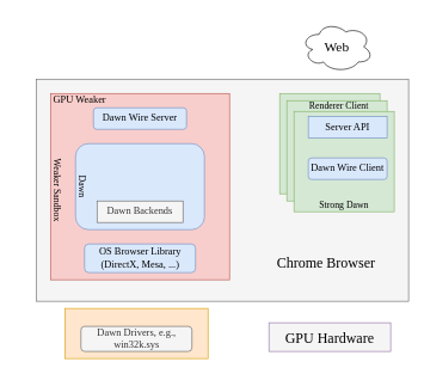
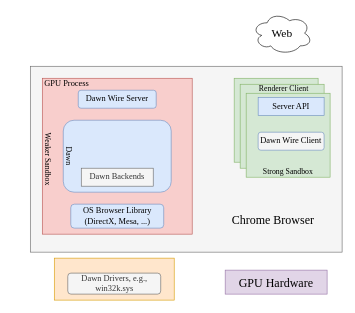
- <mxCell id="19" value="&lt;font style=&quot;font-size: 19px;&quot; face=&quot;Times New Roman&quot;&gt;Web&lt;/font&gt;" style="ellipse;shape=cloud;whiteSpace=wrap;html=1;" vertex="1" parent="1"><mxGeometry x="420" y="30" width="100" height="70" as="geometry" /></mxCell>
+ <mxCell id="19" value="&lt;font style=&quot;font-size: 19px;&quot; face=&quot;Times New Roman&quot;&gt;Web&lt;/font&gt;" style="ellipse;shape=cloud;whiteSpace=wrap;html=1;" vertex="1" parent="1"><mxGeometry x="420" y="20" width="100" height="70" as="geometry" /></mxCell>
- <mxCell id="11" value="&lt;font style=&quot;font-size: 14px;&quot; face=&quot;Times New Roman&quot;&gt;GPU Weaker&lt;/font&gt;" style="text;html=1;align=center;verticalAlign=middle;whiteSpace=wrap;rounded=0;" vertex="1" parent="1"><mxGeometry x="66" y="125" width="90" height="30" as="geometry" /></mxCell>
+ <mxCell id="11" value="&lt;font style=&quot;font-size: 14px;&quot; face=&quot;Times New Roman&quot;&gt;GPU Process&lt;/font&gt;" style="text;html=1;align=center;verticalAlign=middle;whiteSpace=wrap;rounded=0;" vertex="1" parent="1"><mxGeometry x="66" y="125" width="90" height="30" as="geometry" /></mxCell>
- <mxCell id="14" value="&lt;font face=&quot;Times New Roman&quot; style=&quot;font-size: 14px;&quot;&gt;Dawn Wire Client&lt;/font&gt;" style="rounded=1;whiteSpace=wrap;html=1;fillColor=#dae8fc;strokeColor=#6c8ebf;" vertex="1" parent="1"><mxGeometry x="430" y="220" width="110" height="30" as="geometry" /></mxCell>
+ <mxCell id="14" value="&lt;font face=&quot;Times New Roman&quot; style=&quot;font-size: 14px;&quot;&gt;Dawn Wire Client&lt;/font&gt;" style="rounded=1;whiteSpace=wrap;html=1;fillColor=#f5f5f5;strokeColor=#6c8ebf;" vertex="1" parent="1"><mxGeometry x="430" y="220" width="110" height="30" as="geometry" /></mxCell>
- <mxCell id="20" value="&lt;font style=&quot;font-size: 13px;&quot; face=&quot;Times New Roman&quot;&gt;Strong Dawn&lt;/font&gt;" style="text;html=1;align=center;verticalAlign=middle;whiteSpace=wrap;rounded=0;" vertex="1" parent="1"><mxGeometry x="420" y="270" width="120" height="30" as="geometry" /></mxCell>
+ <mxCell id="20" value="&lt;font style=&quot;font-size: 13px;&quot; face=&quot;Times New Roman&quot;&gt;Strong Sandbox&lt;/font&gt;" style="text;html=1;align=center;verticalAlign=middle;whiteSpace=wrap;rounded=0;" vertex="1" parent="1"><mxGeometry x="420" y="270" width="120" height="30" as="geometry" /></mxCell>
- <mxCell id="17" value="&lt;font style=&quot;font-size: 20px;&quot; face=&quot;Times New Roman&quot;&gt;GPU Hardware&lt;/font&gt;" style="rounded=0;whiteSpace=wrap;html=1;fillColor=#f5f5f5;strokeColor=#9673a6;" vertex="1" parent="1"><mxGeometry x="375" y="450" width="170" height="40" as="geometry" /></mxCell>
+ <mxCell id="17" value="&lt;font style=&quot;font-size: 20px;&quot; face=&quot;Times New Roman&quot;&gt;GPU Hardware&lt;/font&gt;" style="rounded=0;whiteSpace=wrap;html=1;fillColor=#e1d5e7;strokeColor=#9673a6;" vertex="1" parent="1"><mxGeometry x="375" y="450" width="170" height="40" as="geometry" /></mxCell>
